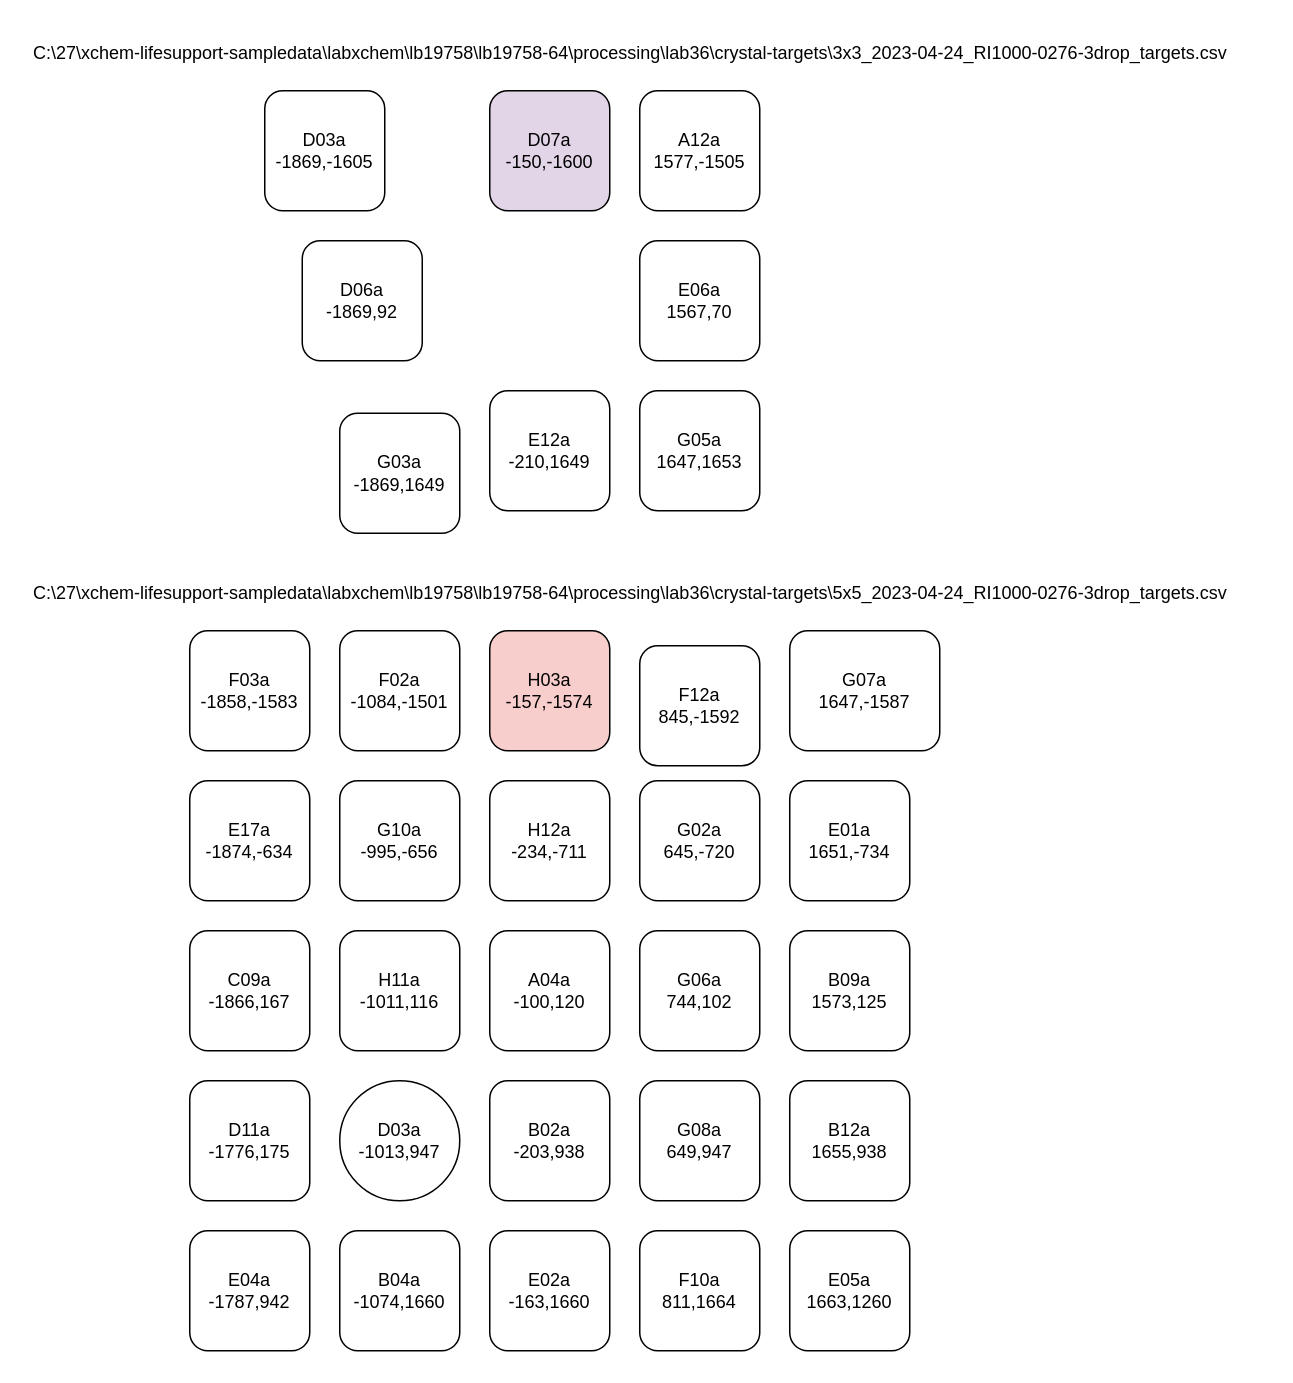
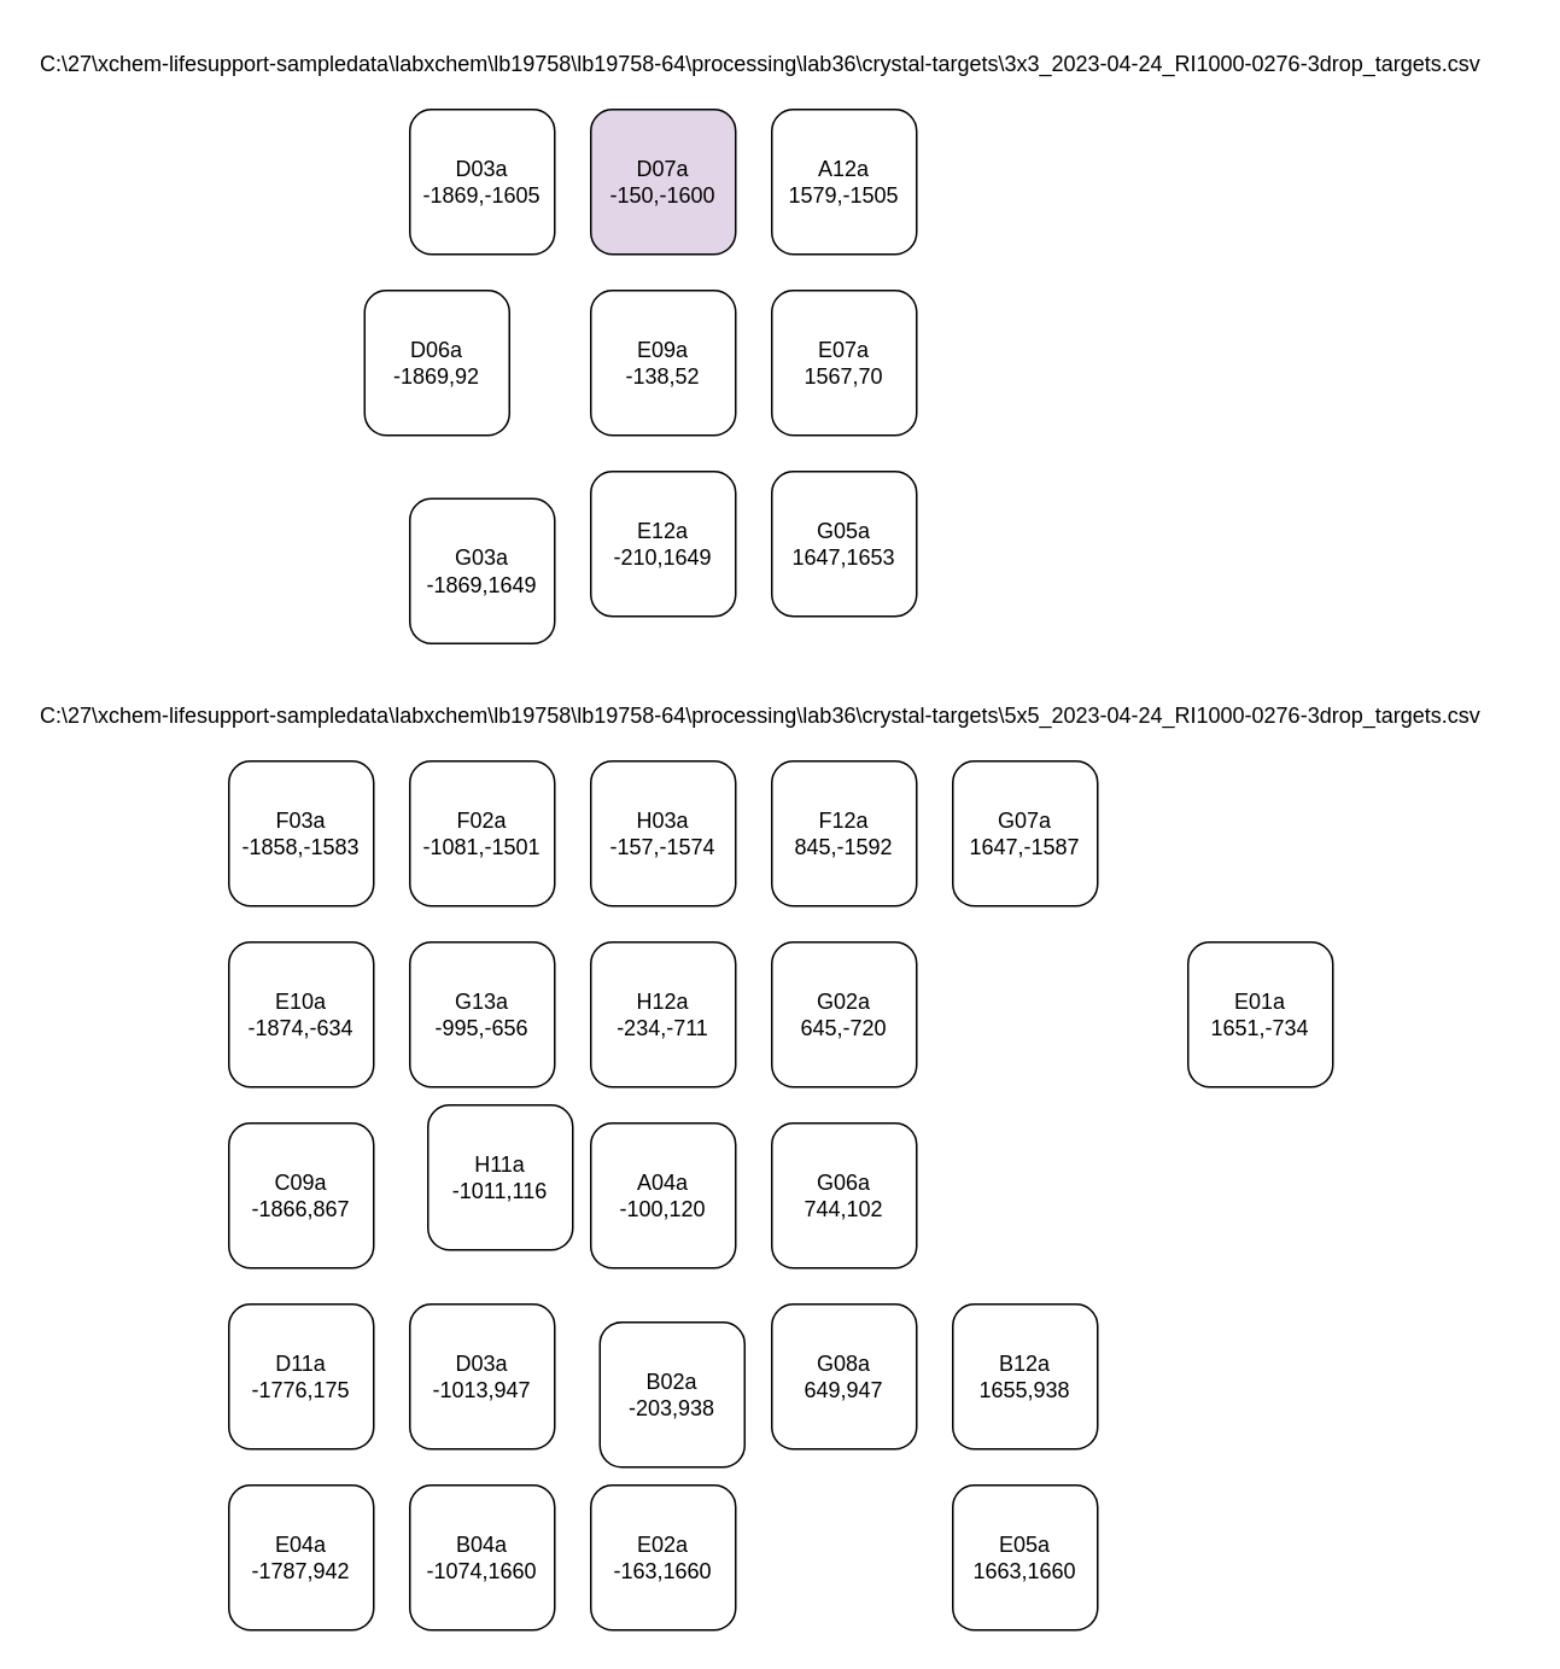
- <mxCell id="2" value="D03a&lt;br&gt;-1869,-1605" style="rounded=1;whiteSpace=wrap;html=1;" vertex="1" parent="1"><mxGeometry x="176" y="60" width="80" height="80" as="geometry" /></mxCell>
+ <mxCell id="2" value="D03a&lt;br&gt;-1869,-1605" style="rounded=1;whiteSpace=wrap;html=1;" vertex="1" parent="1"><mxGeometry x="226" y="60" width="80" height="80" as="geometry" /></mxCell>
- <mxCell id="9" value="A12a&lt;br&gt;1577,-1505" style="rounded=1;whiteSpace=wrap;html=1;" vertex="1" parent="1"><mxGeometry x="426" y="60" width="80" height="80" as="geometry" /></mxCell>
+ <mxCell id="9" value="A12a&lt;br&gt;1579,-1505" style="rounded=1;whiteSpace=wrap;html=1;" vertex="1" parent="1"><mxGeometry x="426" y="60" width="80" height="80" as="geometry" /></mxCell>
+ <mxCell id="8" value="E09a&lt;br&gt;-138,52" style="rounded=1;whiteSpace=wrap;html=1;" vertex="1" parent="1"><mxGeometry x="326" y="160" width="80" height="80" as="geometry" /></mxCell>
- <mxCell id="7" value="E06a&lt;br&gt;1567,70" style="rounded=1;whiteSpace=wrap;html=1;" vertex="1" parent="1"><mxGeometry x="426" y="160" width="80" height="80" as="geometry" /></mxCell>
+ <mxCell id="7" value="E07a&lt;br&gt;1567,70" style="rounded=1;whiteSpace=wrap;html=1;" vertex="1" parent="1"><mxGeometry x="426" y="160" width="80" height="80" as="geometry" /></mxCell>
- <mxCell id="35" value="F02a&lt;br&gt;-1084,-1501" style="rounded=1;whiteSpace=wrap;html=1;" vertex="1" parent="1"><mxGeometry x="226" y="420" width="80" height="80" as="geometry" /></mxCell>
+ <mxCell id="35" value="F02a&lt;br&gt;-1081,-1501" style="rounded=1;whiteSpace=wrap;html=1;" vertex="1" parent="1"><mxGeometry x="226" y="420" width="80" height="80" as="geometry" /></mxCell>
- <mxCell id="29" value="H03a&lt;br&gt;-157,-1574" style="rounded=1;whiteSpace=wrap;html=1;fillColor=#f8cecc;" vertex="1" parent="1"><mxGeometry x="326" y="420" width="80" height="80" as="geometry" /></mxCell>
+ <mxCell id="29" value="H03a&lt;br&gt;-157,-1574" style="rounded=1;whiteSpace=wrap;html=1;" vertex="1" parent="1"><mxGeometry x="326" y="420" width="80" height="80" as="geometry" /></mxCell>
- <mxCell id="25" value="G07a&lt;br&gt;1647,-1587" style="rounded=1;whiteSpace=wrap;html=1;" vertex="1" parent="1"><mxGeometry x="526" y="420" width="100" height="80" as="geometry" /></mxCell>
+ <mxCell id="25" value="G07a&lt;br&gt;1647,-1587" style="rounded=1;whiteSpace=wrap;html=1;" vertex="1" parent="1"><mxGeometry x="526" y="420" width="80" height="80" as="geometry" /></mxCell>
- <mxCell id="14" value="F12a&lt;br&gt;845,-1592" style="rounded=1;whiteSpace=wrap;html=1;" vertex="1" parent="1"><mxGeometry x="426" y="430" width="80" height="80" as="geometry" /></mxCell>
+ <mxCell id="14" value="F12a&lt;br&gt;845,-1592" style="rounded=1;whiteSpace=wrap;html=1;" vertex="1" parent="1"><mxGeometry x="426" y="420" width="80" height="80" as="geometry" /></mxCell>
- <mxCell id="19" value="E17a&lt;br&gt;-1874,-634" style="rounded=1;whiteSpace=wrap;html=1;" vertex="1" parent="1"><mxGeometry x="126" y="520" width="80" height="80" as="geometry" /></mxCell>
+ <mxCell id="19" value="E10a&lt;br&gt;-1874,-634" style="rounded=1;whiteSpace=wrap;html=1;" vertex="1" parent="1"><mxGeometry x="126" y="520" width="80" height="80" as="geometry" /></mxCell>
- <mxCell id="21" value="G10a&lt;br&gt;-995,-656" style="rounded=1;whiteSpace=wrap;html=1;" vertex="1" parent="1"><mxGeometry x="226" y="520" width="80" height="80" as="geometry" /></mxCell>
+ <mxCell id="21" value="G13a&lt;br&gt;-995,-656" style="rounded=1;whiteSpace=wrap;html=1;" vertex="1" parent="1"><mxGeometry x="226" y="520" width="80" height="80" as="geometry" /></mxCell>
- <mxCell id="32" value="E01a&lt;br&gt;1651,-734" style="rounded=1;whiteSpace=wrap;html=1;" vertex="1" parent="1"><mxGeometry x="526" y="520" width="80" height="80" as="geometry" /></mxCell>
+ <mxCell id="32" value="E01a&lt;br&gt;1651,-734" style="rounded=1;whiteSpace=wrap;html=1;" vertex="1" parent="1"><mxGeometry x="656" y="520" width="80" height="80" as="geometry" /></mxCell>
- <mxCell id="18" value="C09a&lt;br&gt;-1866,167" style="rounded=1;whiteSpace=wrap;html=1;" vertex="1" parent="1"><mxGeometry x="126" y="620" width="80" height="80" as="geometry" /></mxCell>
+ <mxCell id="18" value="C09a&lt;br&gt;-1866,867" style="rounded=1;whiteSpace=wrap;html=1;" vertex="1" parent="1"><mxGeometry x="126" y="620" width="80" height="80" as="geometry" /></mxCell>
- <mxCell id="13" value="H11a&lt;br&gt;-1011,116" style="rounded=1;whiteSpace=wrap;html=1;" vertex="1" parent="1"><mxGeometry x="226" y="620" width="80" height="80" as="geometry" /></mxCell>
+ <mxCell id="13" value="H11a&lt;br&gt;-1011,116" style="rounded=1;whiteSpace=wrap;html=1;" vertex="1" parent="1"><mxGeometry x="236" y="610" width="80" height="80" as="geometry" /></mxCell>
- <mxCell id="17" value="B09a&lt;br&gt;1573,125" style="rounded=1;whiteSpace=wrap;html=1;" vertex="1" parent="1"><mxGeometry x="526" y="620" width="80" height="80" as="geometry" /></mxCell>
- <mxCell id="27" value="D03a&lt;br&gt;-1013,947" style="ellipse;whiteSpace=wrap;html=1;" vertex="1" parent="1"><mxGeometry x="226" y="720" width="80" height="80" as="geometry" /></mxCell>
+ <mxCell id="27" value="D03a&lt;br&gt;-1013,947" style="rounded=1;whiteSpace=wrap;html=1;" vertex="1" parent="1"><mxGeometry x="226" y="720" width="80" height="80" as="geometry" /></mxCell>
- <mxCell id="33" value="B02a&lt;br&gt;-203,938" style="rounded=1;whiteSpace=wrap;html=1;" vertex="1" parent="1"><mxGeometry x="326" y="720" width="80" height="80" as="geometry" /></mxCell>
+ <mxCell id="33" value="B02a&lt;br&gt;-203,938" style="rounded=1;whiteSpace=wrap;html=1;" vertex="1" parent="1"><mxGeometry x="331" y="730" width="80" height="80" as="geometry" /></mxCell>
- <mxCell id="20" value="F10a&lt;br&gt;811,1664" style="rounded=1;whiteSpace=wrap;html=1;" vertex="1" parent="1"><mxGeometry x="426" y="820" width="80" height="80" as="geometry" /></mxCell>
- <mxCell id="23" value="E05a&lt;br&gt;1663,1260" style="rounded=1;whiteSpace=wrap;html=1;" vertex="1" parent="1"><mxGeometry x="526" y="820" width="80" height="80" as="geometry" /></mxCell>
+ <mxCell id="23" value="E05a&lt;br&gt;1663,1660" style="rounded=1;whiteSpace=wrap;html=1;" vertex="1" parent="1"><mxGeometry x="526" y="820" width="80" height="80" as="geometry" /></mxCell>
